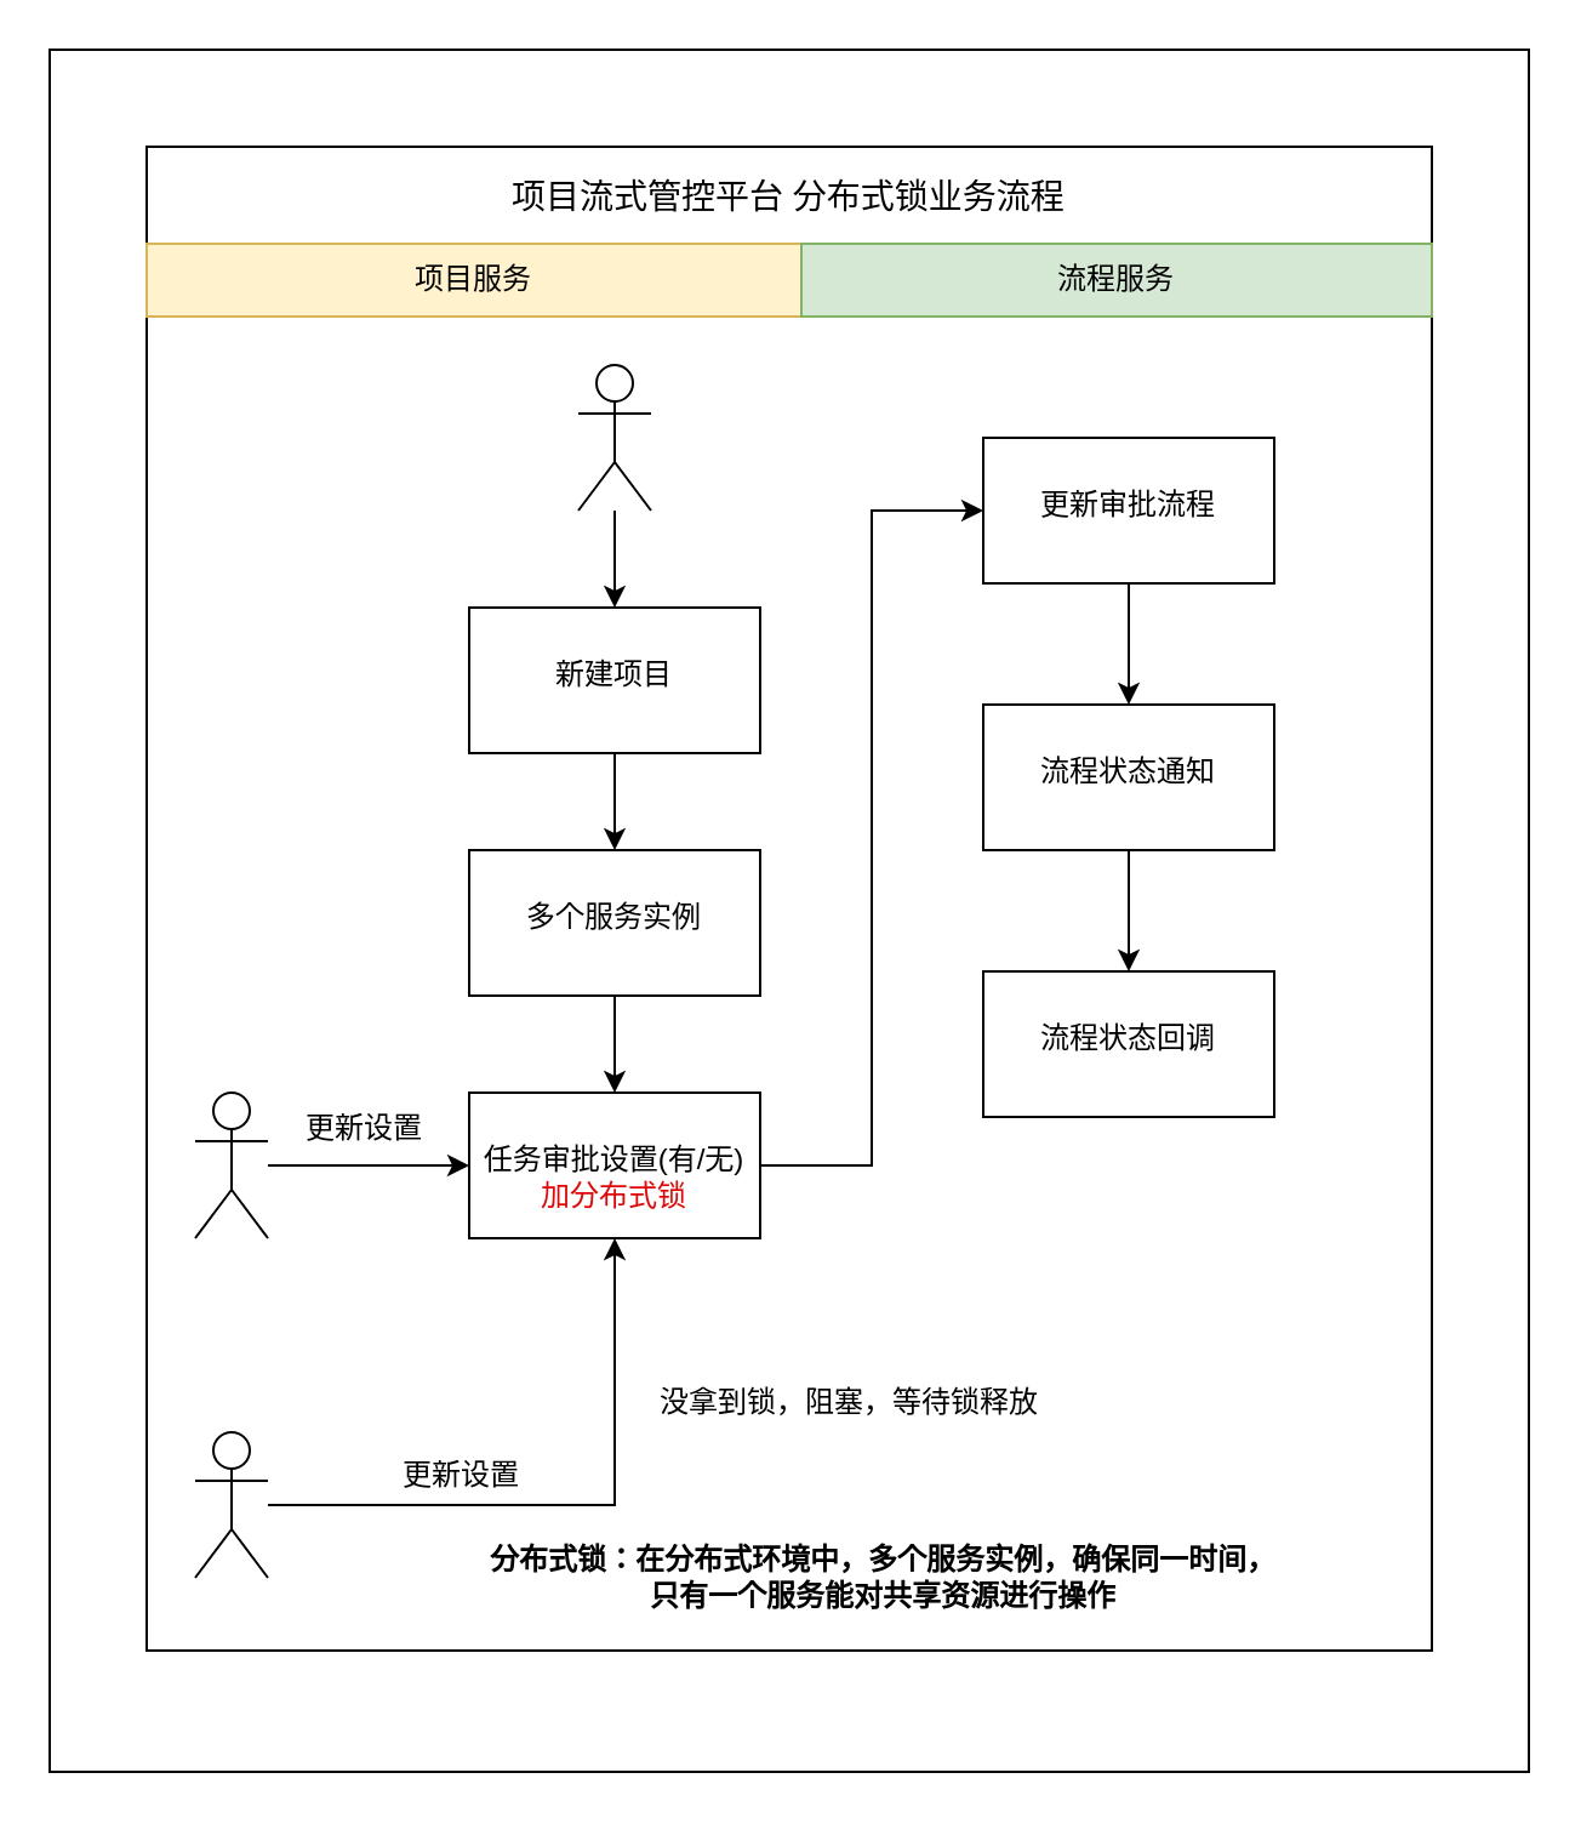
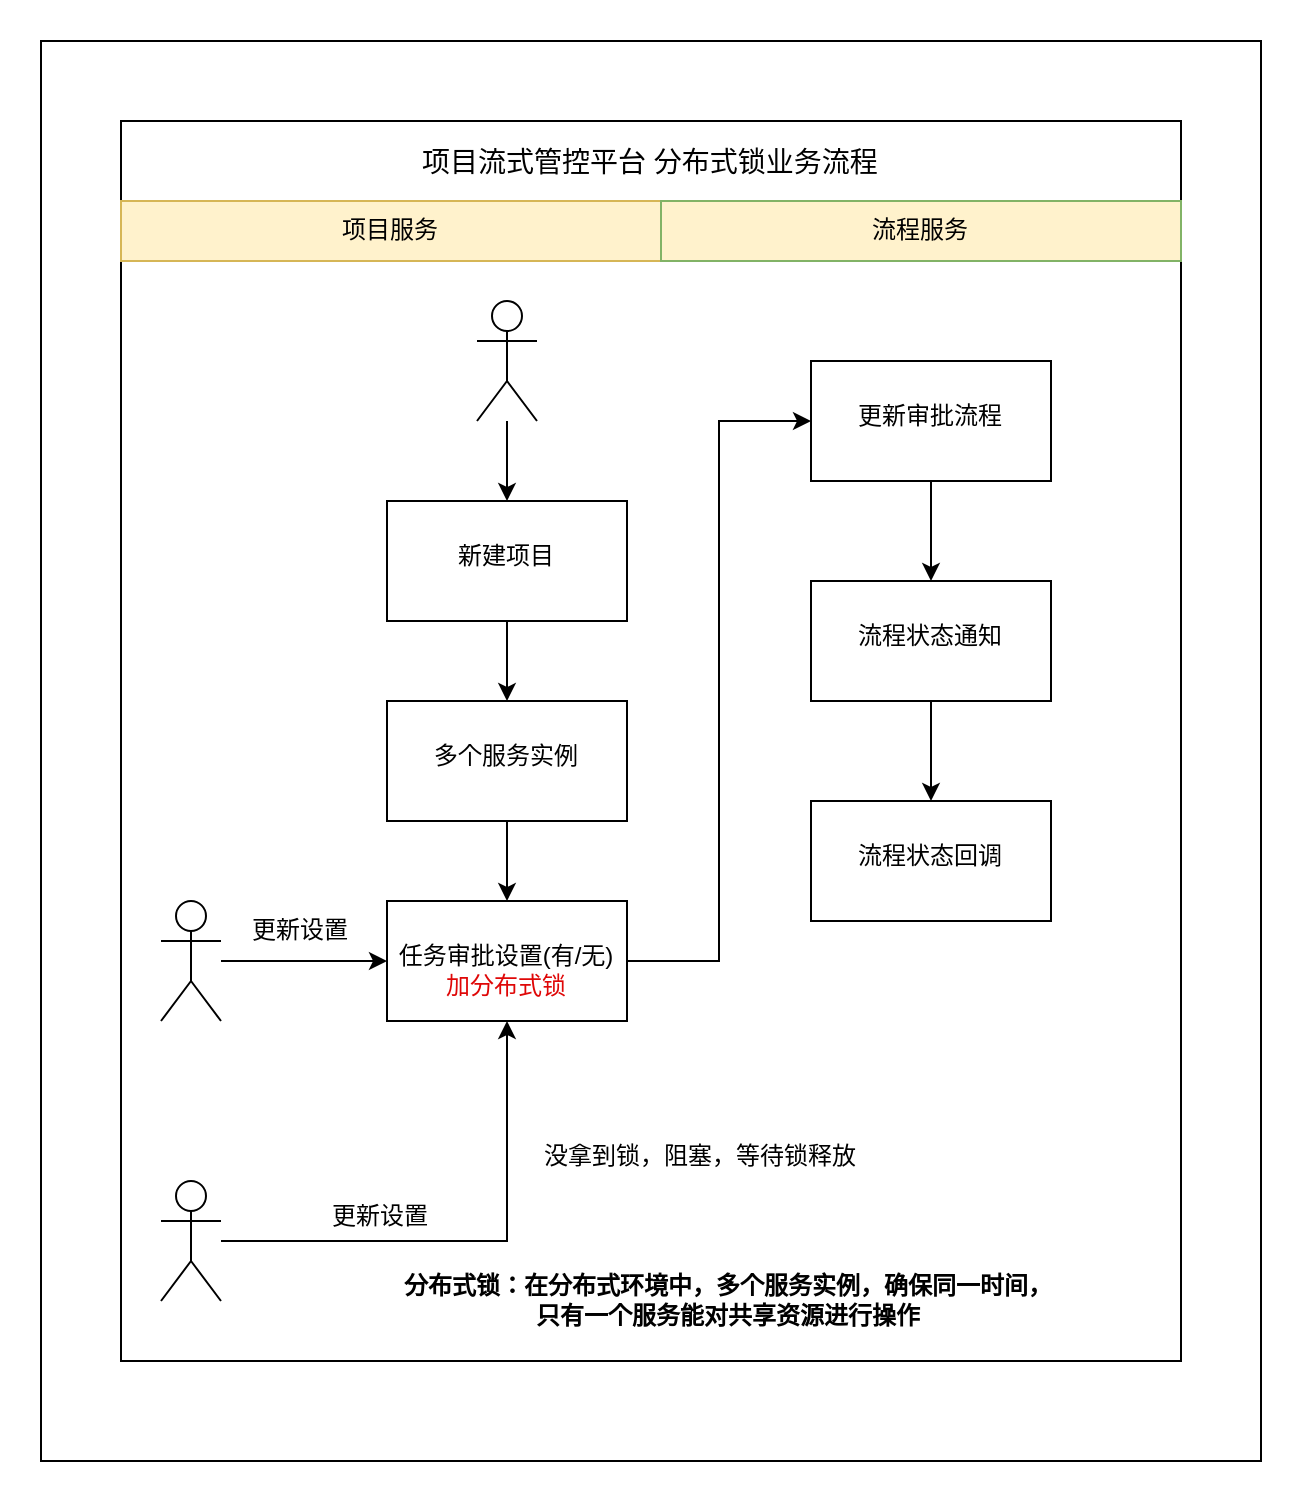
- <mxCell id="14" value="流程服务" style="rounded=0;whiteSpace=wrap;html=1;fillColor=#d5e8d4;strokeColor=#82b366;" parent="1" vertex="1"><mxGeometry x="330" y="100" width="260" height="30" as="geometry" /></mxCell>
+ <mxCell id="14" value="流程服务" style="rounded=0;whiteSpace=wrap;html=1;fillColor=#fff2cc;strokeColor=#82b366;" parent="1" vertex="1"><mxGeometry x="330" y="100" width="260" height="30" as="geometry" /></mxCell>
